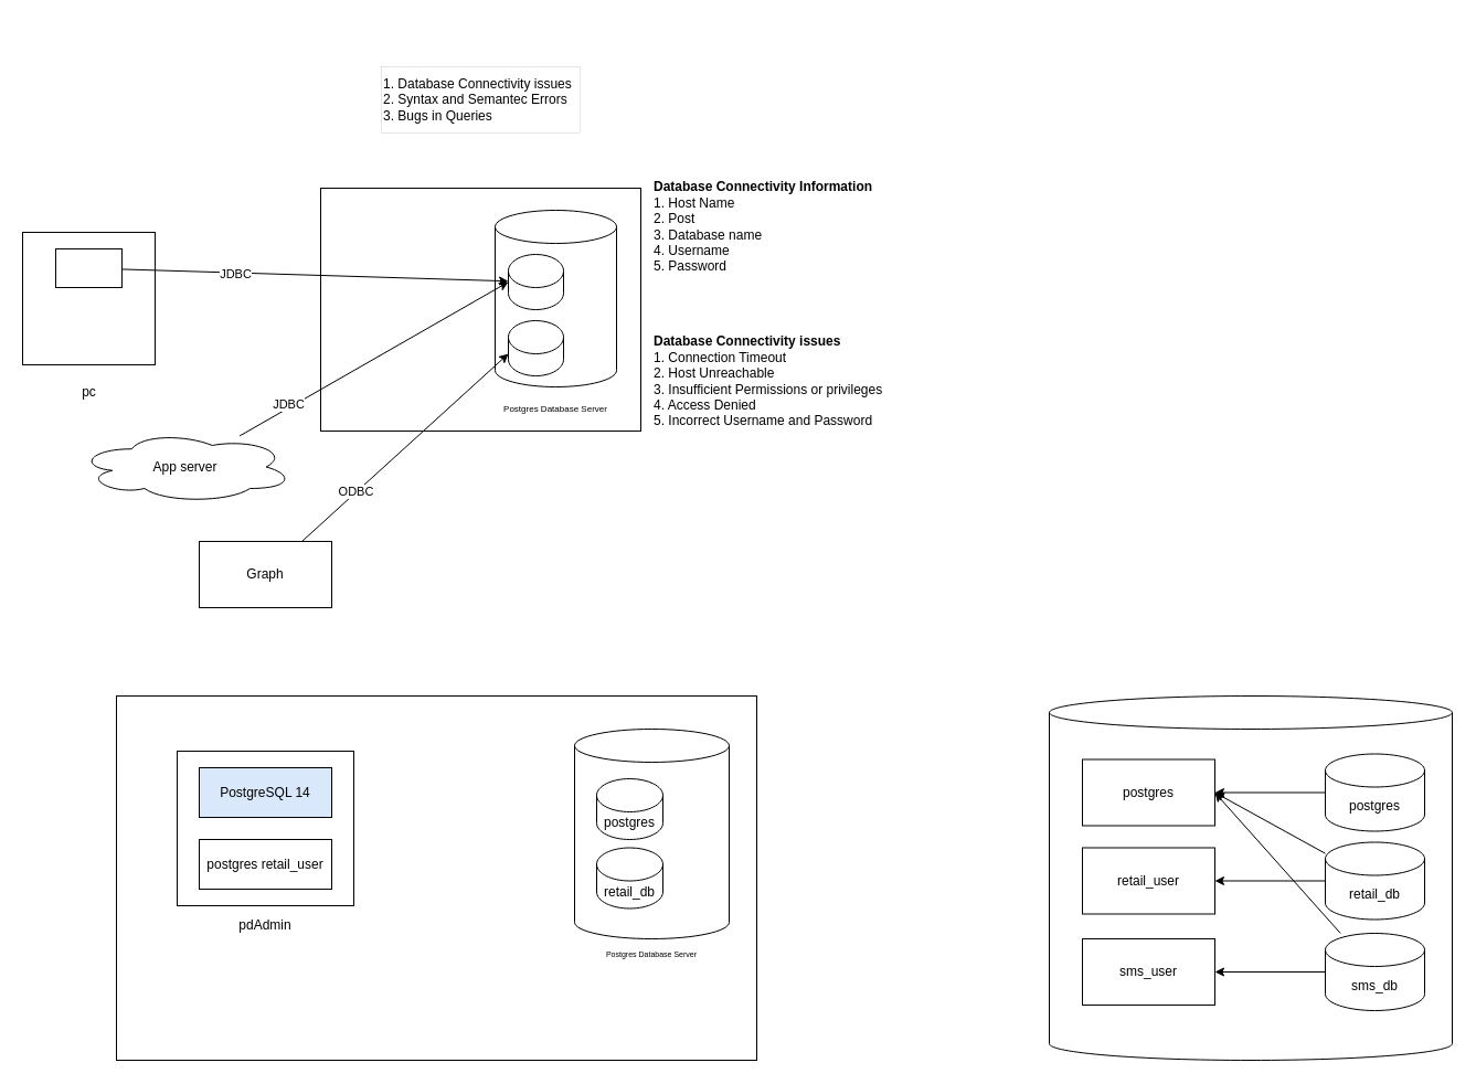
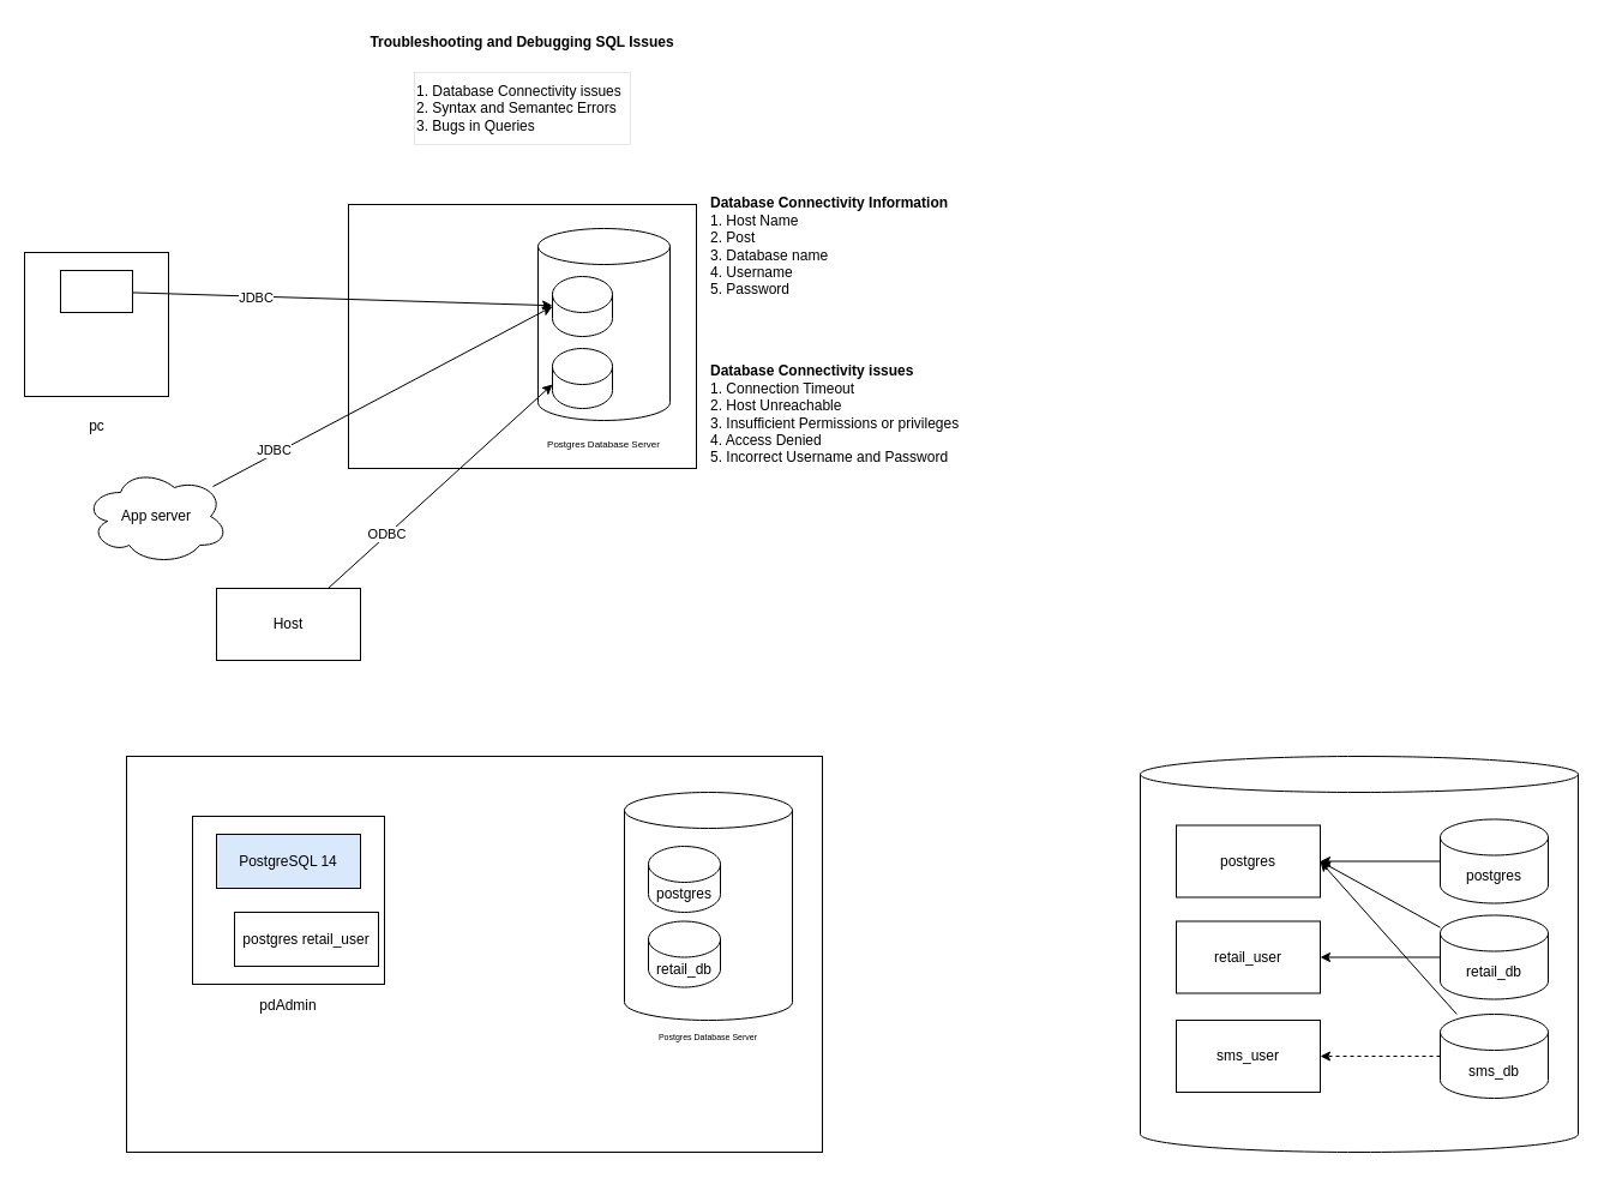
+ <mxCell id="42" value="&lt;b&gt;Troubleshooting and Debugging SQL Issues&lt;/b&gt;" style="text;html=1;strokeColor=none;fillColor=none;align=center;verticalAlign=middle;whiteSpace=wrap;rounded=0;" vertex="1" parent="1"><mxGeometry x="305" y="20" width="260" height="30" as="geometry" /></mxCell>
- <mxCell id="14" value="App server" style="ellipse;shape=cloud;whiteSpace=wrap;html=1;" vertex="1" parent="1"><mxGeometry x="70" y="390" width="195" height="65" as="geometry" /></mxCell>
+ <mxCell id="14" value="App server" style="ellipse;shape=cloud;whiteSpace=wrap;html=1;" vertex="1" parent="1"><mxGeometry x="70" y="390" width="120" height="80" as="geometry" /></mxCell>
- <mxCell id="17" value="Graph" style="rounded=0;whiteSpace=wrap;html=1;" vertex="1" parent="1"><mxGeometry x="180" y="490" width="120" height="60" as="geometry" /></mxCell>
+ <mxCell id="17" value="Host" style="rounded=0;whiteSpace=wrap;html=1;" vertex="1" parent="1"><mxGeometry x="180" y="490" width="120" height="60" as="geometry" /></mxCell>
- <mxCell id="28" value="postgres retail_user" style="rounded=0;whiteSpace=wrap;html=1;" vertex="1" parent="1"><mxGeometry x="180" y="760" width="120" height="45" as="geometry" /></mxCell>
+ <mxCell id="28" value="postgres retail_user" style="rounded=0;whiteSpace=wrap;html=1;" vertex="1" parent="1"><mxGeometry x="195" y="760" width="120" height="45" as="geometry" /></mxCell>
- <mxCell id="40" style="rounded=0;orthogonalLoop=1;jettySize=auto;html=1;entryX=1;entryY=0.5;entryDx=0;entryDy=0;" edge="1" parent="1" source="41" target="33"><mxGeometry relative="1" as="geometry" /></mxCell>
+ <mxCell id="40" style="rounded=0;orthogonalLoop=1;jettySize=auto;html=1;entryX=1;entryY=0.5;entryDx=0;entryDy=0;dashed=1;" edge="1" parent="1" source="41" target="33"><mxGeometry relative="1" as="geometry" /></mxCell>
